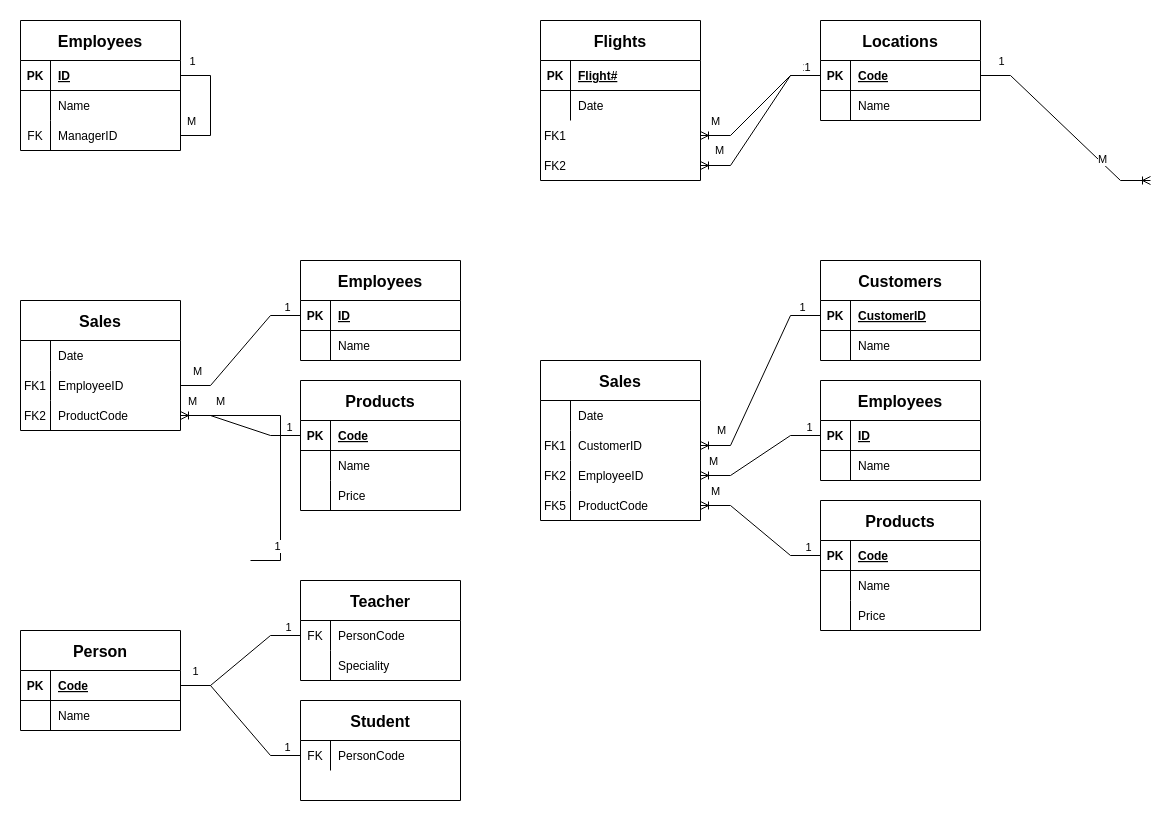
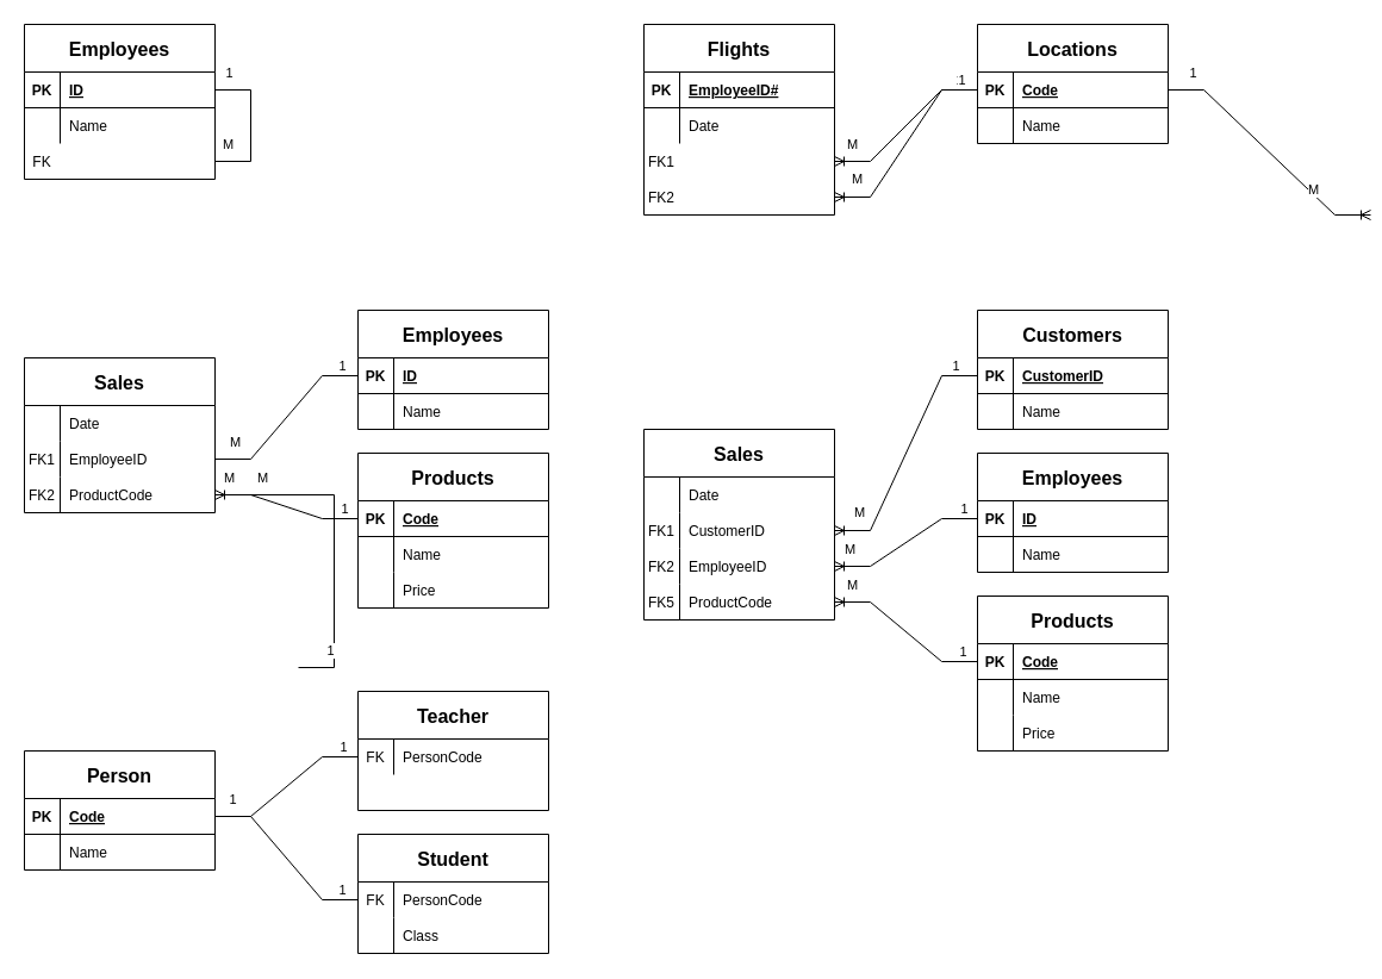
- <mxCell id="18" value="Flight#" style="shape=partialRectangle;overflow=hidden;connectable=0;fillColor=none;top=0;left=0;bottom=0;right=0;align=left;spacingLeft=6;fontStyle=5;" vertex="1" parent="16"><mxGeometry x="30" width="130" height="30" as="geometry"><mxRectangle width="130" height="30" as="alternateBounds" /></mxGeometry></mxCell>
+ <mxCell id="18" value="EmployeeID#" style="shape=partialRectangle;overflow=hidden;connectable=0;fillColor=none;top=0;left=0;bottom=0;right=0;align=left;spacingLeft=6;fontStyle=5;" vertex="1" parent="16"><mxGeometry x="30" width="130" height="30" as="geometry"><mxRectangle width="130" height="30" as="alternateBounds" /></mxGeometry></mxCell>
- <mxCell id="11" value="ManagerID" style="shape=partialRectangle;overflow=hidden;connectable=0;fillColor=none;top=0;left=0;bottom=0;right=0;align=left;spacingLeft=6;" vertex="1" parent="9"><mxGeometry x="30" width="130" height="30" as="geometry"><mxRectangle width="130" height="30" as="alternateBounds" /></mxGeometry></mxCell>
- <mxCell id="137" value="Speciality" style="shape=partialRectangle;overflow=hidden;connectable=0;fillColor=none;top=0;left=0;bottom=0;right=0;align=left;spacingLeft=6;" vertex="1" parent="135"><mxGeometry x="30" width="130" height="30" as="geometry"><mxRectangle width="130" height="30" as="alternateBounds" /></mxGeometry></mxCell>
+ <mxCell id="144" value="Class" style="shape=partialRectangle;overflow=hidden;connectable=0;fillColor=none;top=0;left=0;bottom=0;right=0;align=left;spacingLeft=6;" vertex="1" parent="142"><mxGeometry x="30" width="130" height="30" as="geometry"><mxRectangle width="130" height="30" as="alternateBounds" /></mxGeometry></mxCell>
